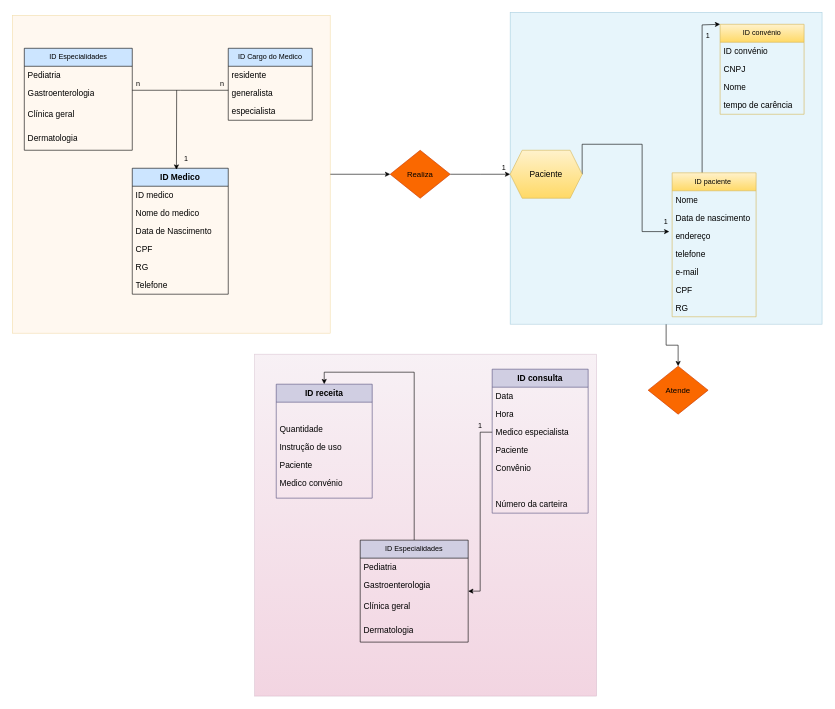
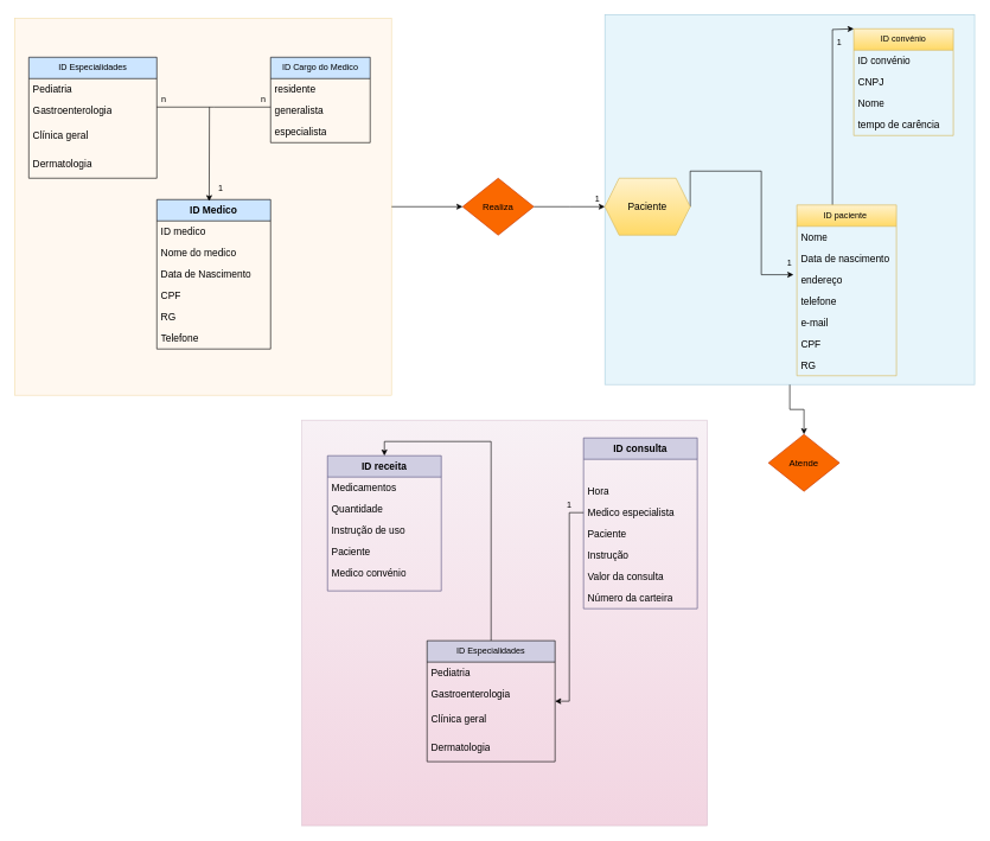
- <mxCell id="48" value="Data" style="text;strokeColor=none;fillColor=none;align=left;verticalAlign=middle;spacingLeft=4;spacingRight=4;overflow=hidden;points=[[0,0.5],[1,0.5]];portConstraint=eastwest;rotatable=0;whiteSpace=wrap;html=1;labelBackgroundColor=none;strokeWidth=1;fontSize=14;" parent="42" vertex="1"><mxGeometry y="30" width="160" height="30" as="geometry" /></mxCell>
+ <mxCell id="61" value="Medicamentos" style="text;strokeColor=none;fillColor=none;align=left;verticalAlign=middle;spacingLeft=4;spacingRight=4;overflow=hidden;points=[[0,0.5],[1,0.5]];portConstraint=eastwest;rotatable=0;whiteSpace=wrap;html=1;labelBackgroundColor=none;strokeWidth=1;fontSize=14;" parent="56" vertex="1"><mxGeometry y="30" width="160" height="30" as="geometry" /></mxCell>
- <mxCell id="45" value="Convênio" style="text;strokeColor=none;fillColor=none;align=left;verticalAlign=middle;spacingLeft=4;spacingRight=4;overflow=hidden;points=[[0,0.5],[1,0.5]];portConstraint=eastwest;rotatable=0;whiteSpace=wrap;html=1;labelBackgroundColor=none;fontSize=14;" parent="42" vertex="1"><mxGeometry y="150" width="160" height="30" as="geometry" /></mxCell>
+ <mxCell id="45" value="Instrução" style="text;strokeColor=none;fillColor=none;align=left;verticalAlign=middle;spacingLeft=4;spacingRight=4;overflow=hidden;points=[[0,0.5],[1,0.5]];portConstraint=eastwest;rotatable=0;whiteSpace=wrap;html=1;labelBackgroundColor=none;fontSize=14;" parent="42" vertex="1"><mxGeometry y="150" width="160" height="30" as="geometry" /></mxCell>
+ <mxCell id="47" value="Valor da consulta" style="text;strokeColor=none;fillColor=none;align=left;verticalAlign=middle;spacingLeft=4;spacingRight=4;overflow=hidden;points=[[0,0.5],[1,0.5]];portConstraint=eastwest;rotatable=0;whiteSpace=wrap;html=1;labelBackgroundColor=none;fontSize=14;" parent="42" vertex="1"><mxGeometry y="180" width="160" height="30" as="geometry" /></mxCell>
